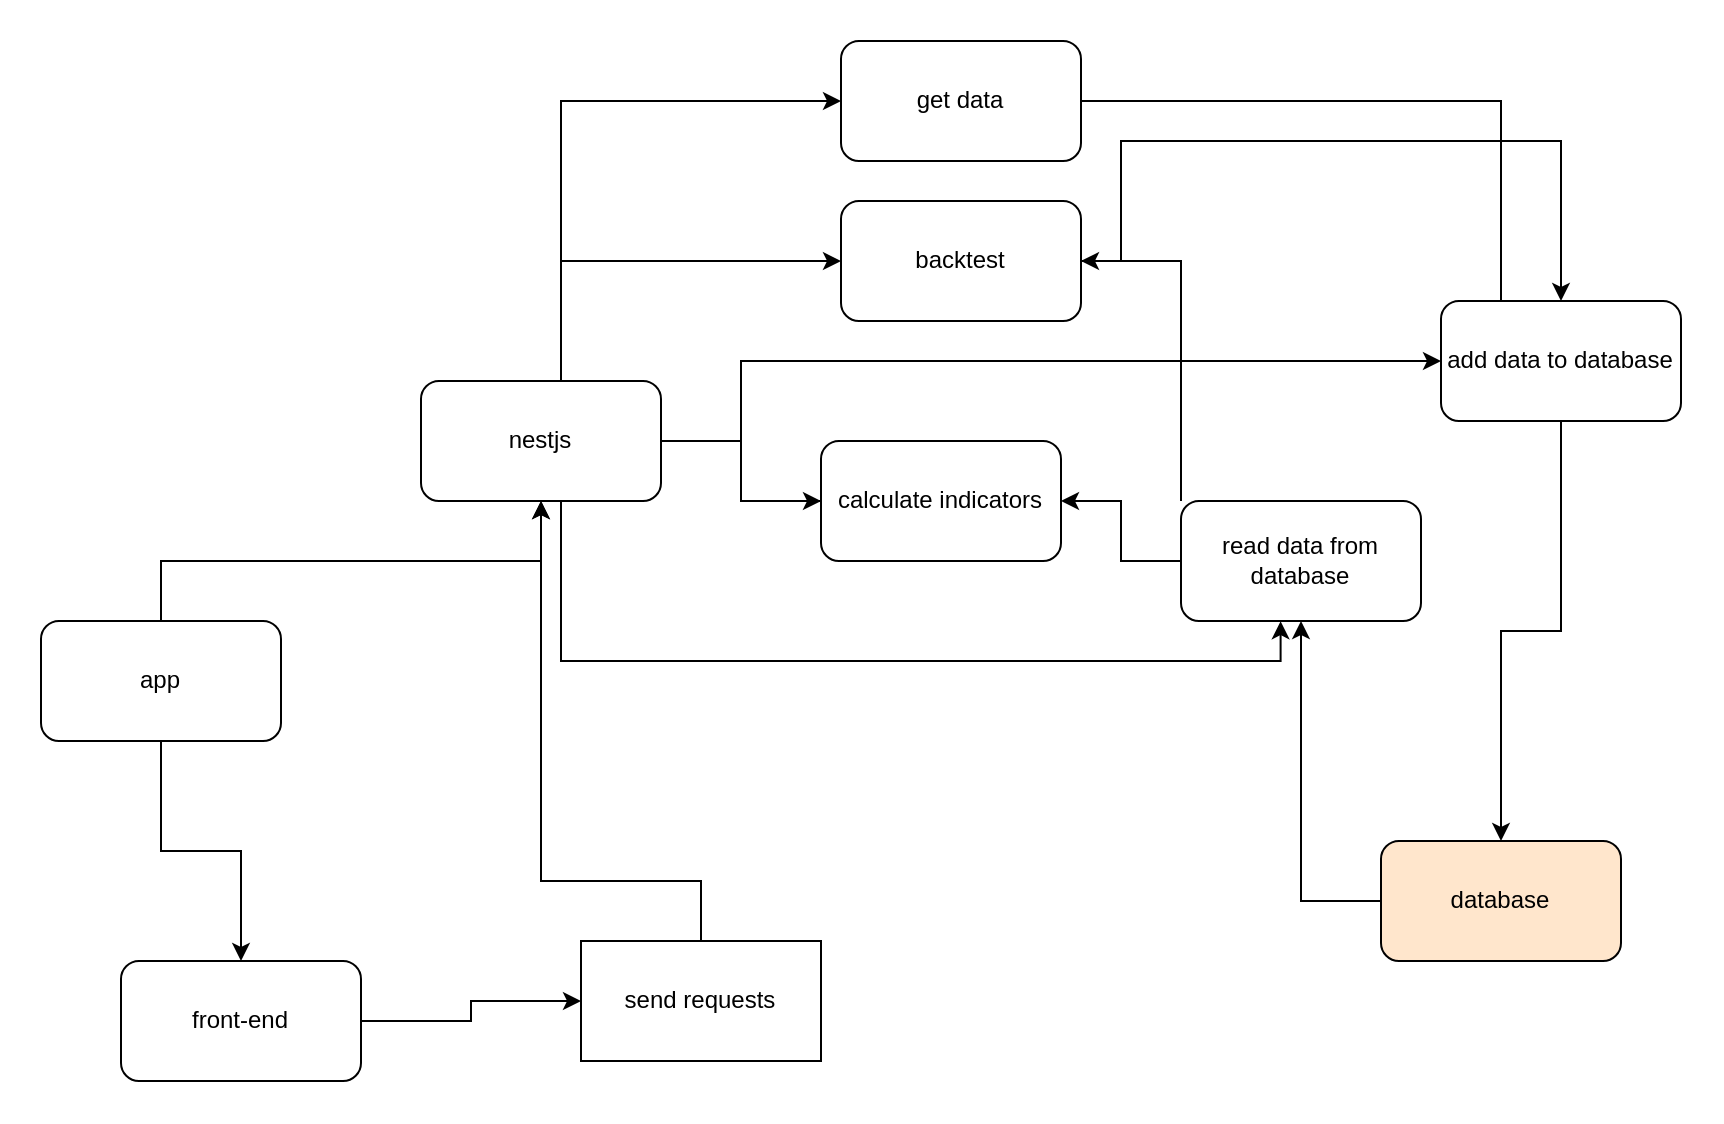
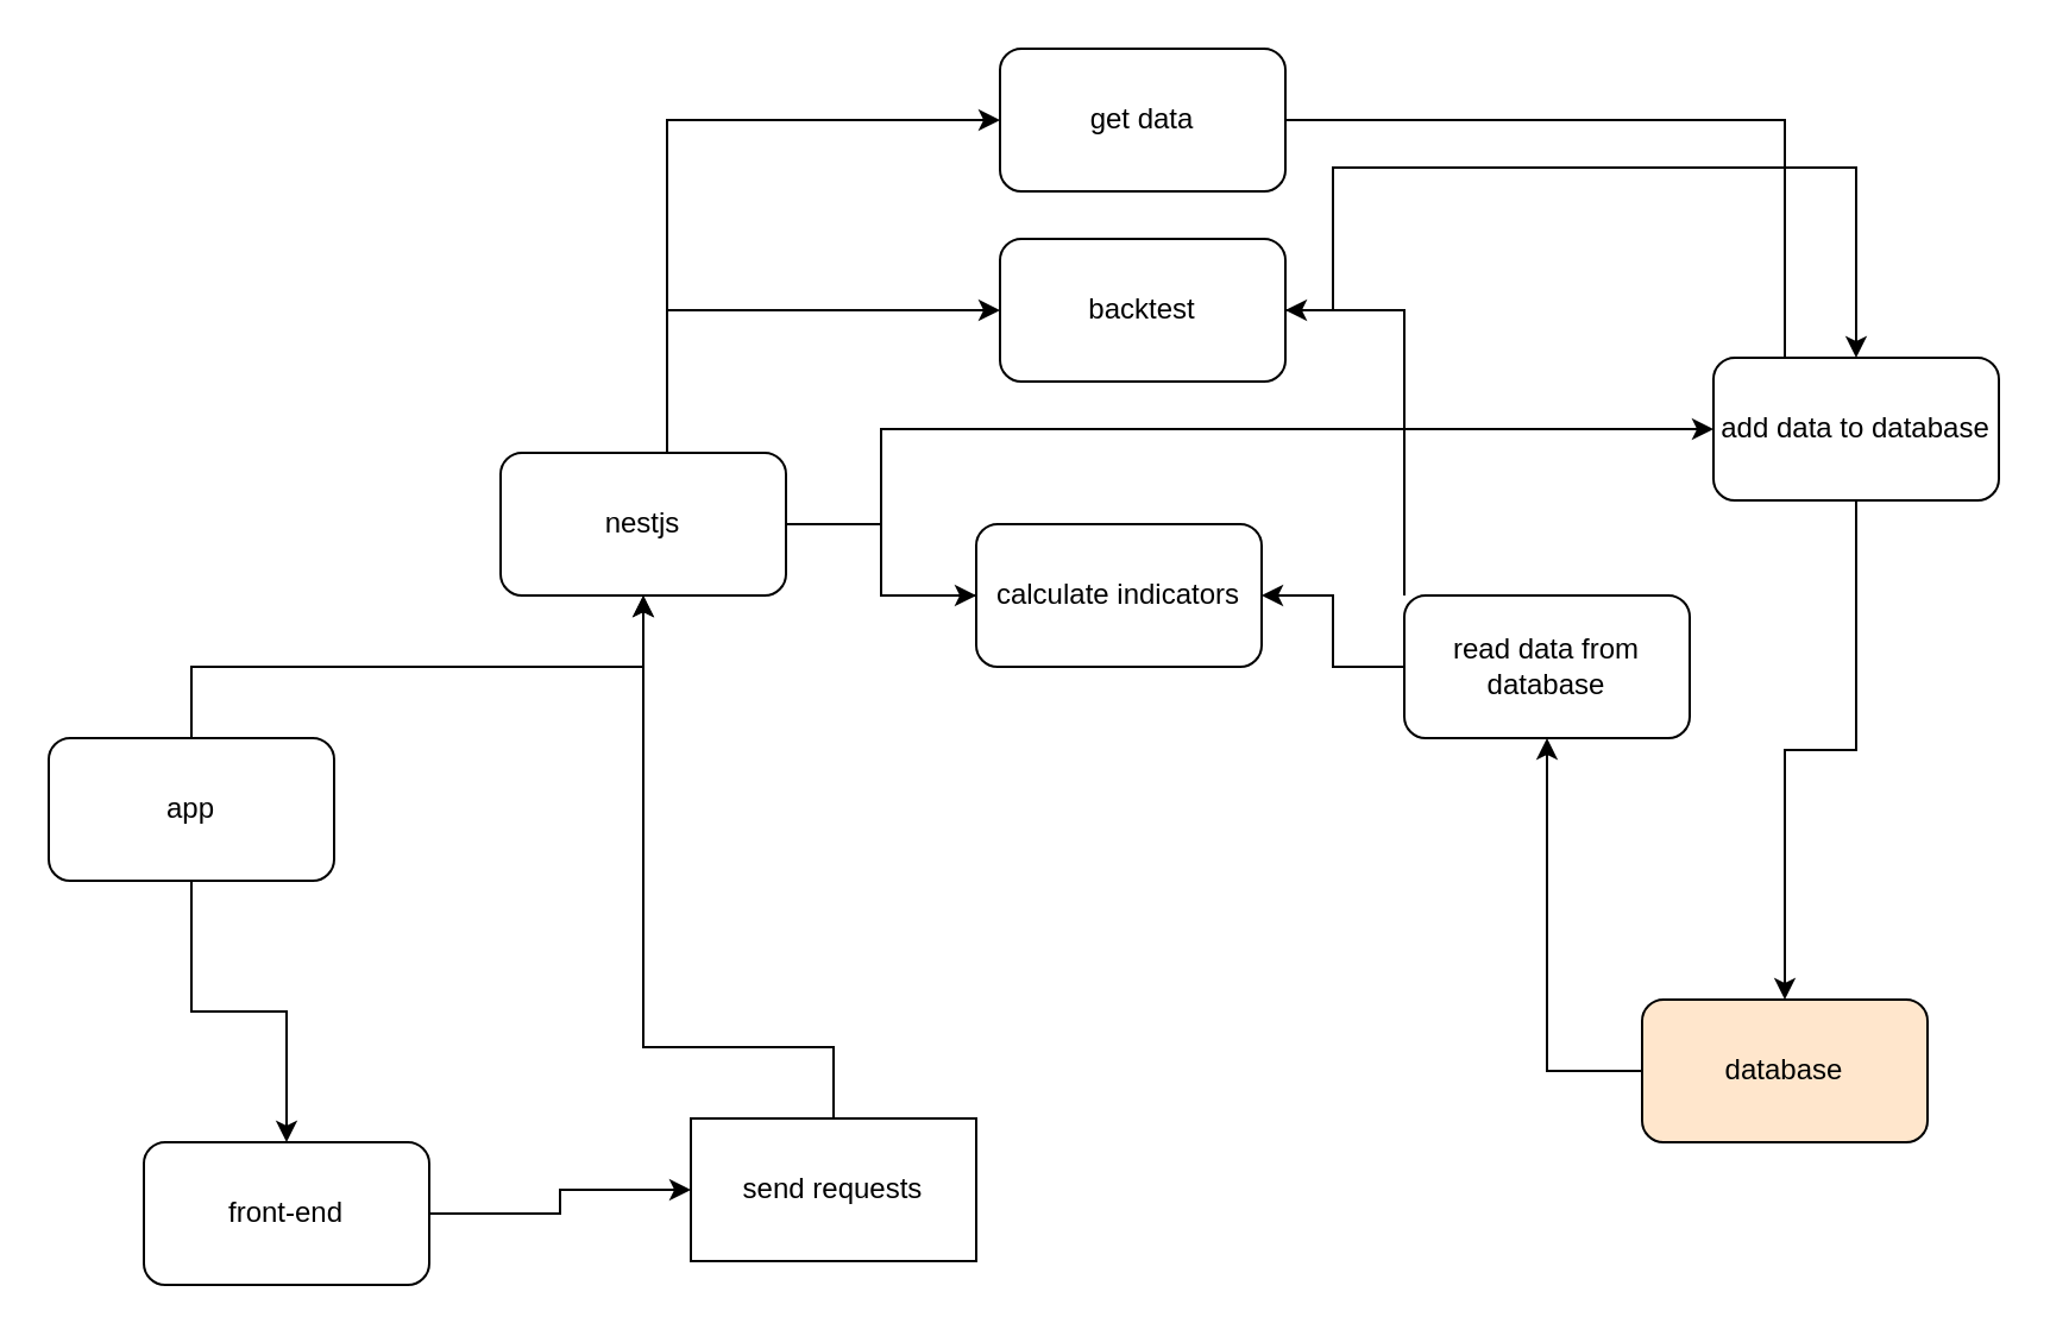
- <mxCell id="12" style="edgeStyle=orthogonalEdgeStyle;rounded=0;orthogonalLoop=1;jettySize=auto;html=1;entryX=0.415;entryY=1.002;entryDx=0;entryDy=0;entryPerimeter=0;" edge="1" parent="1" source="13" target="22"><mxGeometry relative="1" as="geometry"><Array as="points"><mxPoint x="280" y="330" /><mxPoint x="640" y="330" /><mxPoint x="640" y="310" /></Array></mxGeometry></mxCell>
